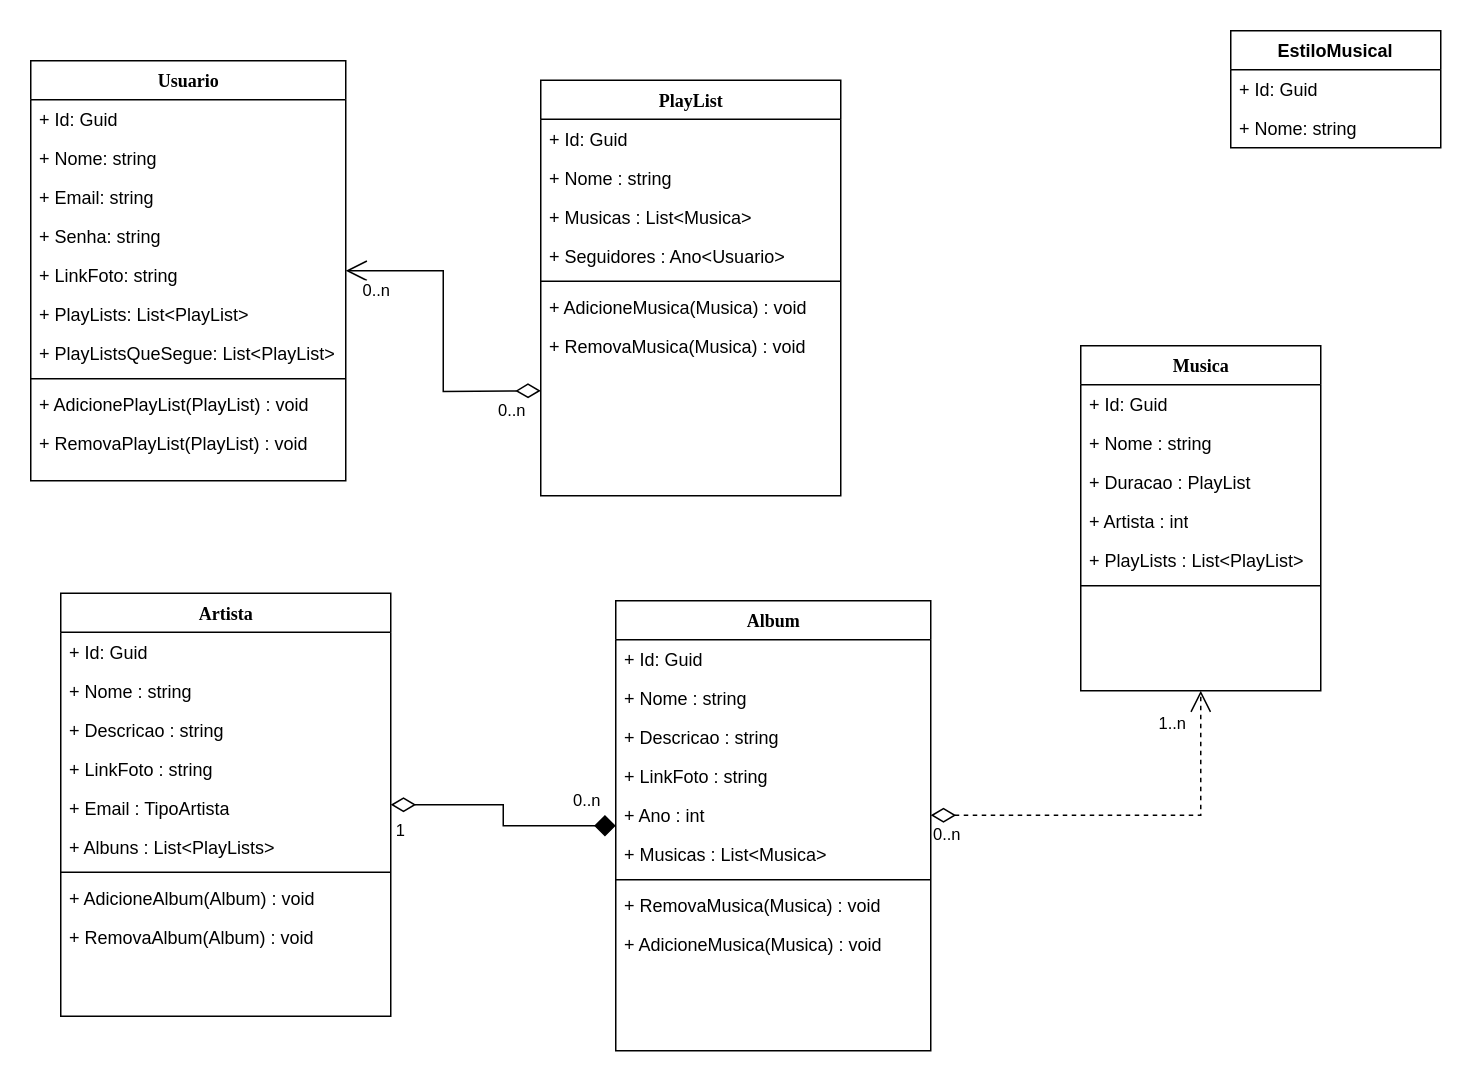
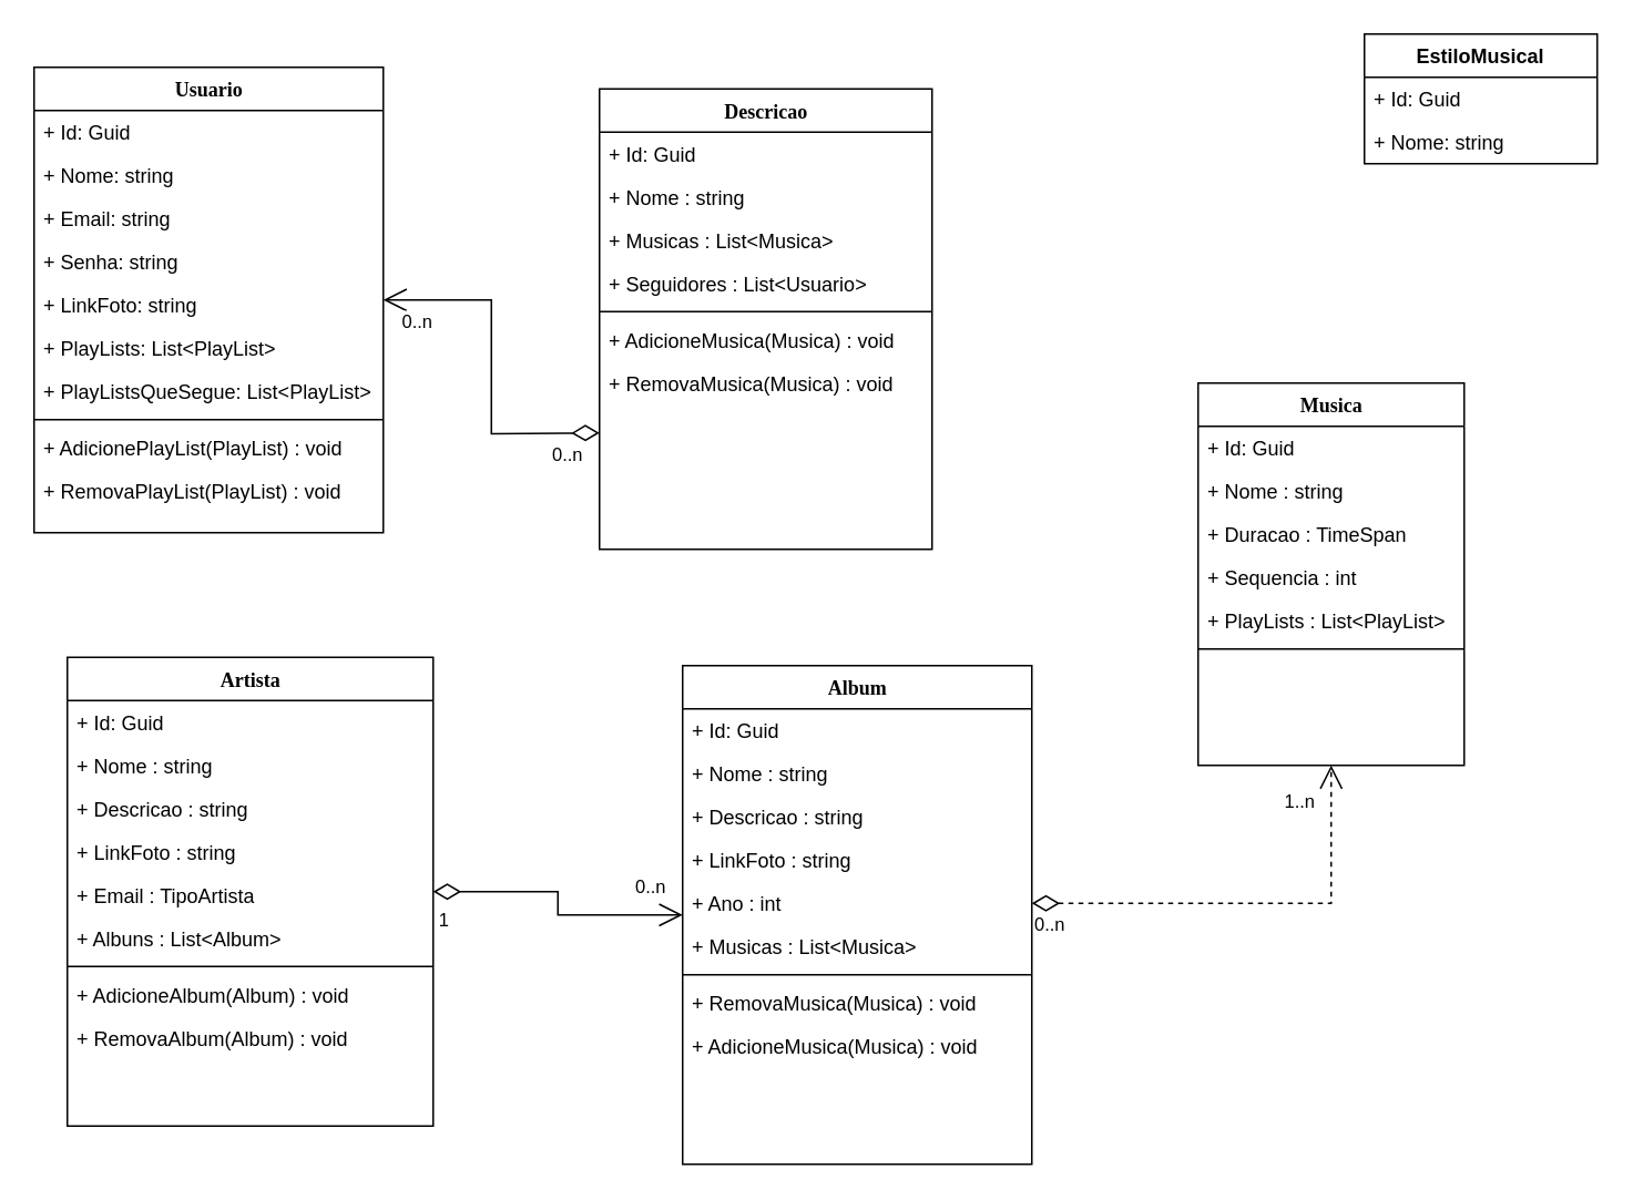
- <mxCell id="13" value="PlayList" style="swimlane;html=1;fontStyle=1;align=center;verticalAlign=top;childLayout=stackLayout;horizontal=1;startSize=26;horizontalStack=0;resizeParent=1;resizeLast=0;collapsible=1;marginBottom=0;swimlaneFillColor=#ffffff;rounded=0;shadow=0;comic=0;labelBackgroundColor=none;strokeWidth=1;fillColor=none;fontFamily=Verdana;fontSize=12" vertex="1" parent="1"><mxGeometry x="360" y="53" width="200" height="277" as="geometry" /></mxCell>
+ <mxCell id="13" value="Descricao" style="swimlane;html=1;fontStyle=1;align=center;verticalAlign=top;childLayout=stackLayout;horizontal=1;startSize=26;horizontalStack=0;resizeParent=1;resizeLast=0;collapsible=1;marginBottom=0;swimlaneFillColor=#ffffff;rounded=0;shadow=0;comic=0;labelBackgroundColor=none;strokeWidth=1;fillColor=none;fontFamily=Verdana;fontSize=12" vertex="1" parent="1"><mxGeometry x="360" y="53" width="200" height="277" as="geometry" /></mxCell>
- <mxCell id="17" value="+&amp;nbsp;Seguidores : Ano&amp;lt;Usuario&amp;gt;" style="text;html=1;strokeColor=none;fillColor=none;align=left;verticalAlign=top;spacingLeft=4;spacingRight=4;whiteSpace=wrap;overflow=hidden;rotatable=0;points=[[0,0.5],[1,0.5]];portConstraint=eastwest;" vertex="1" parent="13"><mxGeometry y="104" width="200" height="26" as="geometry" /></mxCell>
+ <mxCell id="17" value="+&amp;nbsp;Seguidores : List&amp;lt;Usuario&amp;gt;" style="text;html=1;strokeColor=none;fillColor=none;align=left;verticalAlign=top;spacingLeft=4;spacingRight=4;whiteSpace=wrap;overflow=hidden;rotatable=0;points=[[0,0.5],[1,0.5]];portConstraint=eastwest;" vertex="1" parent="13"><mxGeometry y="104" width="200" height="26" as="geometry" /></mxCell>
- <mxCell id="27" value="+ Duracao : PlayList" style="text;html=1;strokeColor=none;fillColor=none;align=left;verticalAlign=top;spacingLeft=4;spacingRight=4;whiteSpace=wrap;overflow=hidden;rotatable=0;points=[[0,0.5],[1,0.5]];portConstraint=eastwest;" vertex="1" parent="24"><mxGeometry y="78" width="160" height="26" as="geometry" /></mxCell>
+ <mxCell id="27" value="+ Duracao : TimeSpan" style="text;html=1;strokeColor=none;fillColor=none;align=left;verticalAlign=top;spacingLeft=4;spacingRight=4;whiteSpace=wrap;overflow=hidden;rotatable=0;points=[[0,0.5],[1,0.5]];portConstraint=eastwest;" vertex="1" parent="24"><mxGeometry y="78" width="160" height="26" as="geometry" /></mxCell>
- <mxCell id="28" value="+ Artista : int" style="text;html=1;strokeColor=none;fillColor=none;align=left;verticalAlign=top;spacingLeft=4;spacingRight=4;whiteSpace=wrap;overflow=hidden;rotatable=0;points=[[0,0.5],[1,0.5]];portConstraint=eastwest;" vertex="1" parent="24"><mxGeometry y="104" width="160" height="26" as="geometry" /></mxCell>
+ <mxCell id="28" value="+ Sequencia : int" style="text;html=1;strokeColor=none;fillColor=none;align=left;verticalAlign=top;spacingLeft=4;spacingRight=4;whiteSpace=wrap;overflow=hidden;rotatable=0;points=[[0,0.5],[1,0.5]];portConstraint=eastwest;" vertex="1" parent="24"><mxGeometry y="104" width="160" height="26" as="geometry" /></mxCell>
- <mxCell id="54" value="" style="endArrow=diamond;html=1;endSize=12;startArrow=diamondThin;startSize=14;startFill=0;edgeStyle=orthogonalEdgeStyle;rounded=0;" edge="1" parent="1" source="41" target="31"><mxGeometry x="-0.268" y="-14" relative="1" as="geometry"><mxPoint x="300" y="410" as="sourcePoint" /><mxPoint x="460" y="410" as="targetPoint" /><mxPoint as="offset" /></mxGeometry></mxCell>
+ <mxCell id="54" value="" style="endArrow=open;html=1;endSize=12;startArrow=diamondThin;startSize=14;startFill=0;edgeStyle=orthogonalEdgeStyle;rounded=0;" edge="1" parent="1" source="41" target="31"><mxGeometry x="-0.268" y="-14" relative="1" as="geometry"><mxPoint x="300" y="410" as="sourcePoint" /><mxPoint x="460" y="410" as="targetPoint" /><mxPoint as="offset" /></mxGeometry></mxCell>
- <mxCell id="47" value="+ Albuns : List&amp;lt;PlayLists&amp;gt;" style="text;html=1;strokeColor=none;fillColor=none;align=left;verticalAlign=top;spacingLeft=4;spacingRight=4;whiteSpace=wrap;overflow=hidden;rotatable=0;points=[[0,0.5],[1,0.5]];portConstraint=eastwest;" vertex="1" parent="41"><mxGeometry y="156" width="220" height="26" as="geometry" /></mxCell>
+ <mxCell id="47" value="+ Albuns : List&amp;lt;Album&amp;gt;" style="text;html=1;strokeColor=none;fillColor=none;align=left;verticalAlign=top;spacingLeft=4;spacingRight=4;whiteSpace=wrap;overflow=hidden;rotatable=0;points=[[0,0.5],[1,0.5]];portConstraint=eastwest;" vertex="1" parent="41"><mxGeometry y="156" width="220" height="26" as="geometry" /></mxCell>
